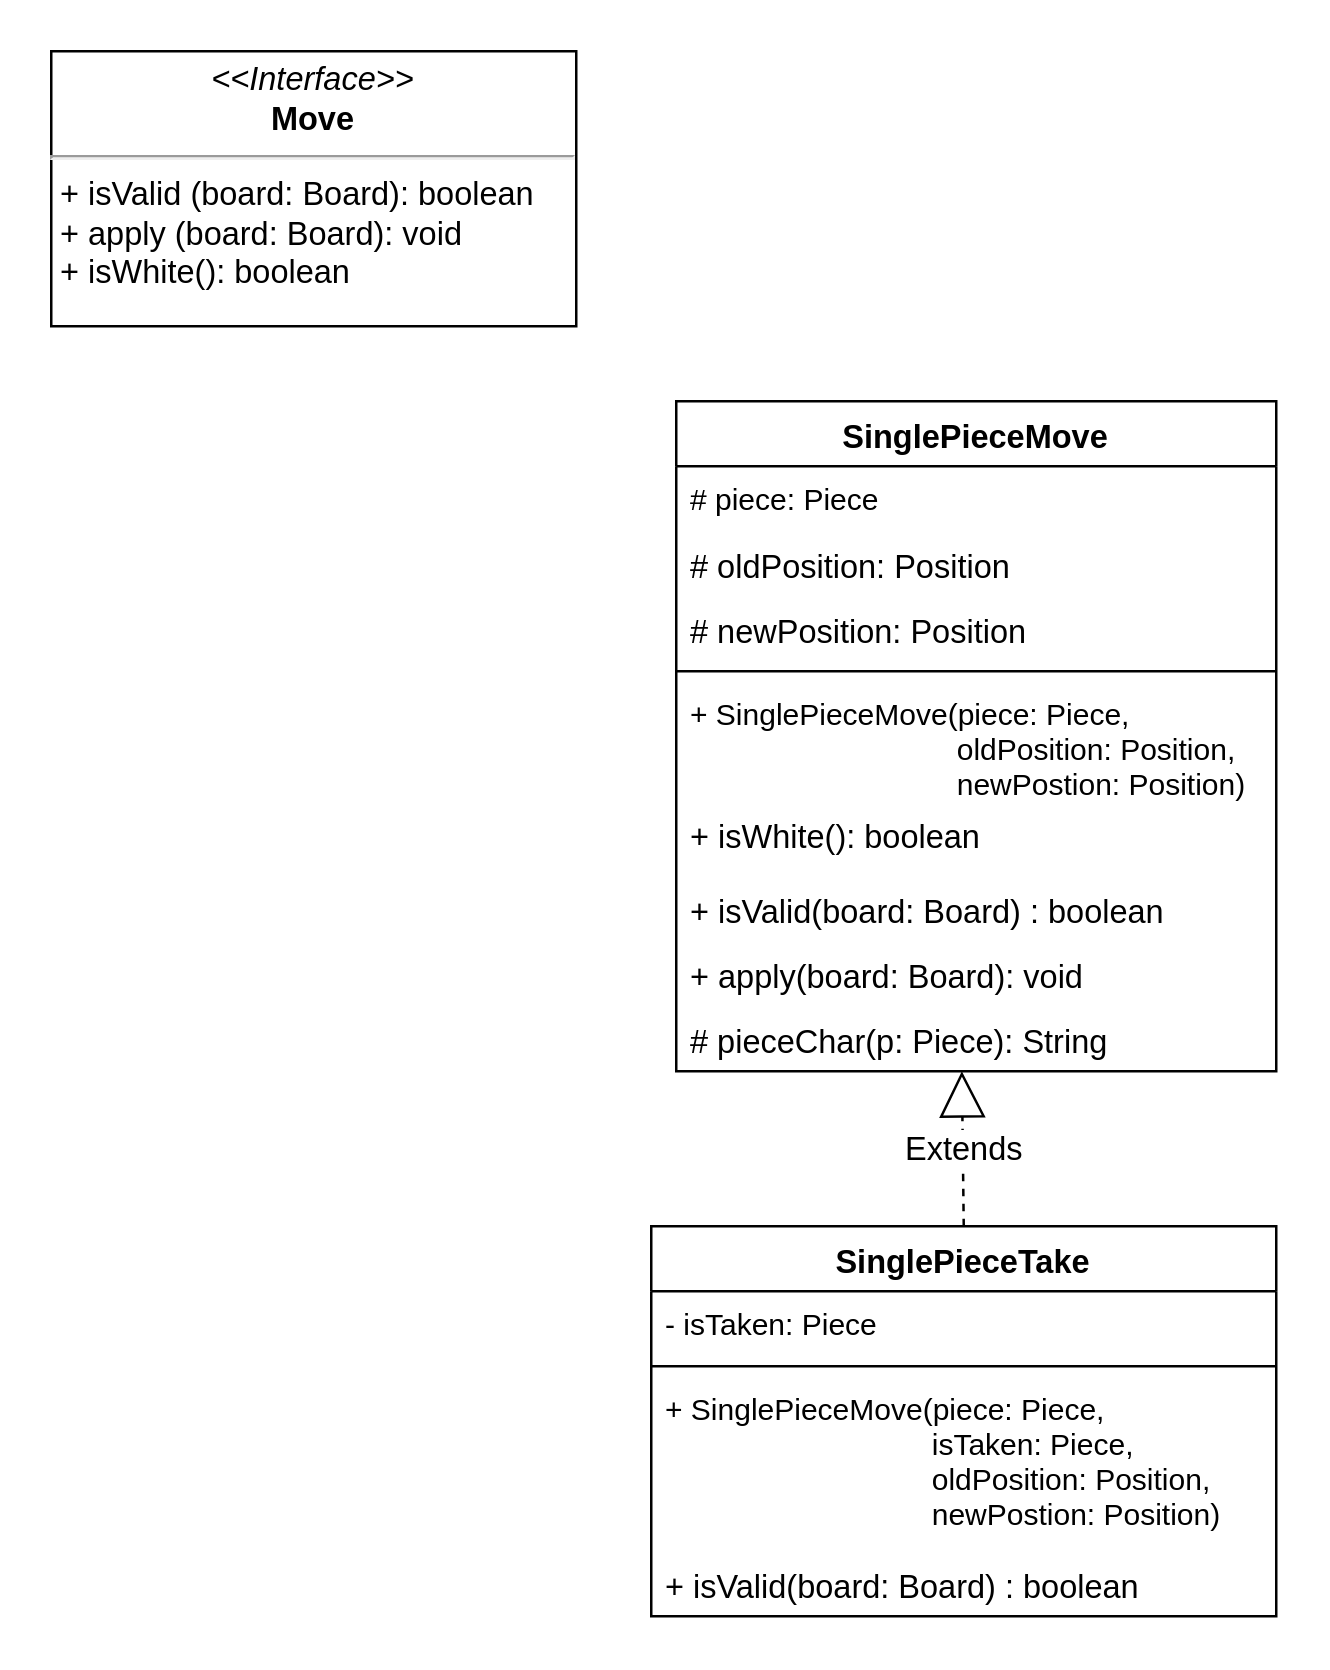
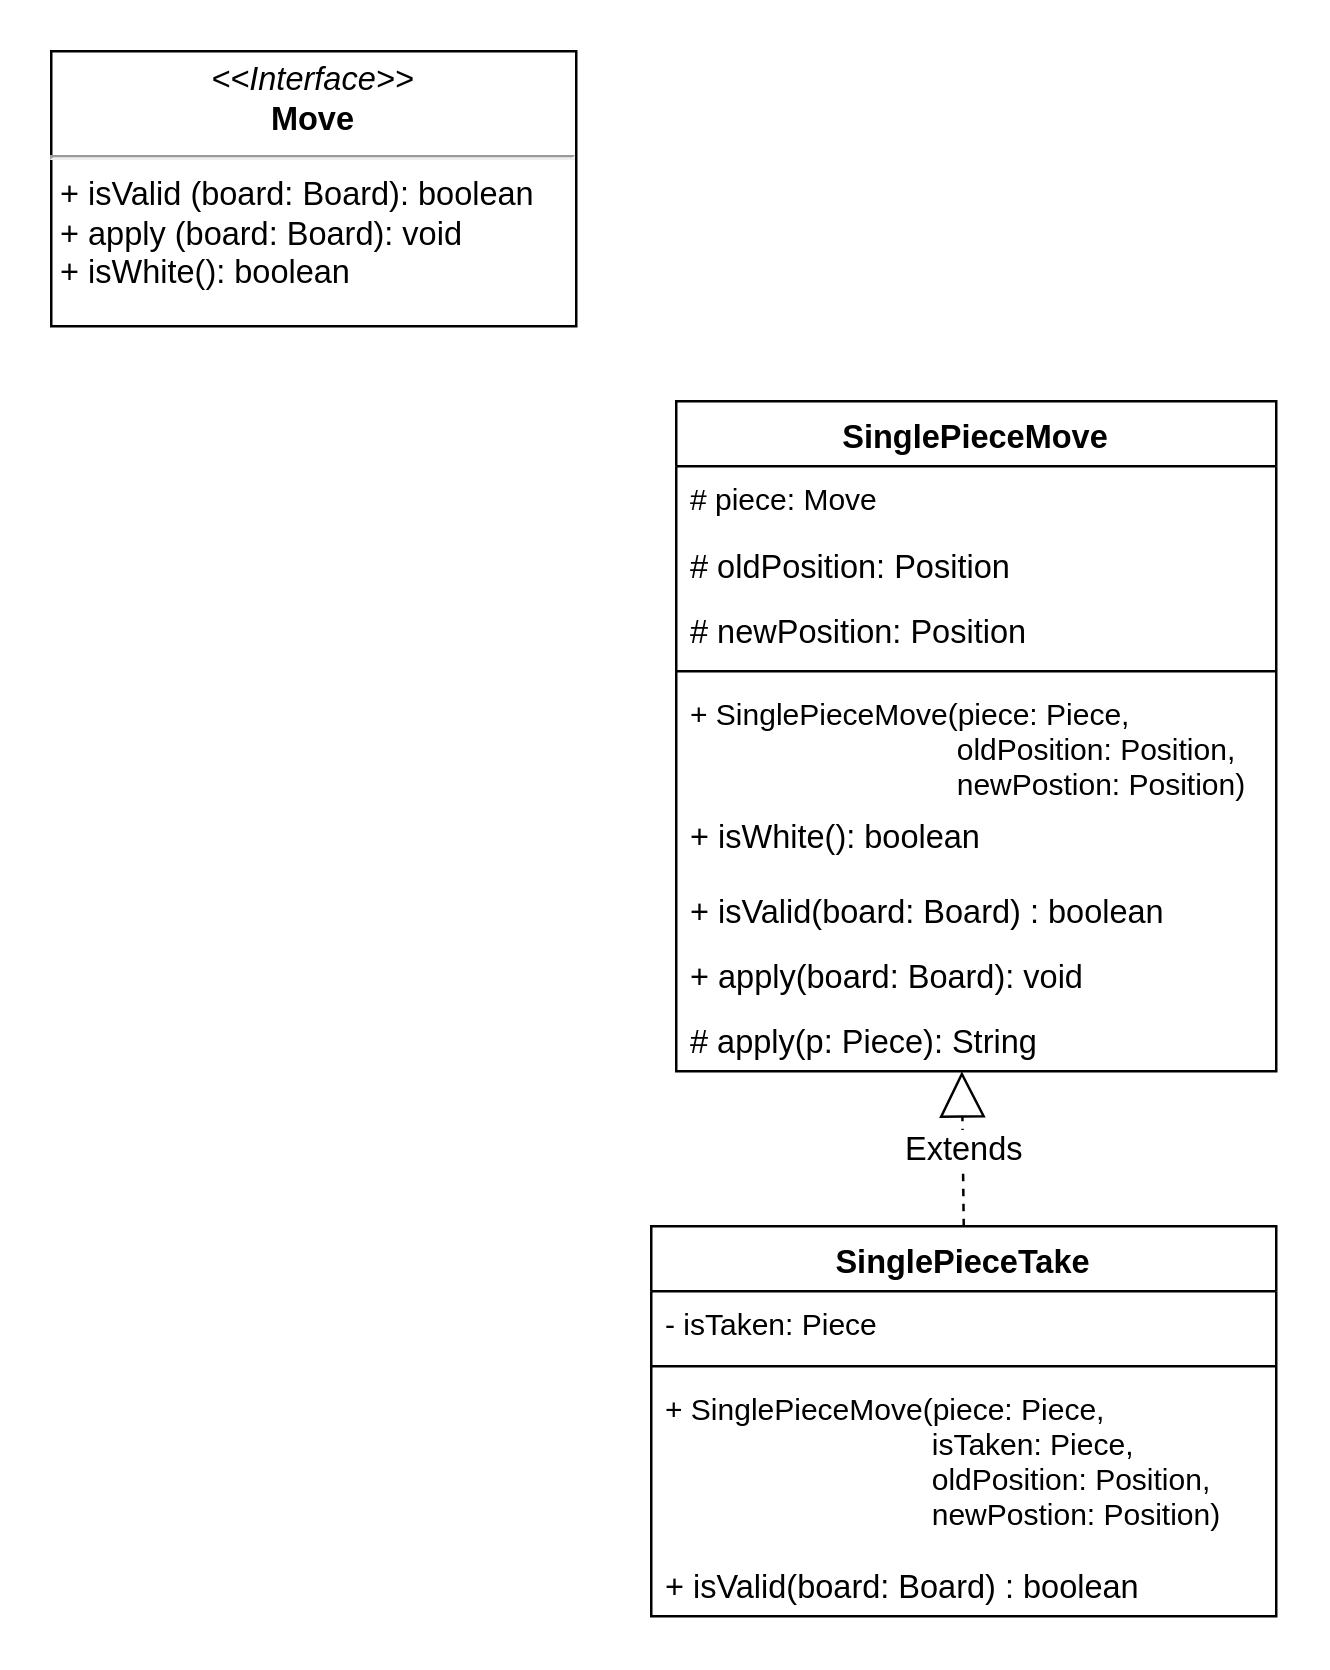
- <mxCell id="5" value="# piece: Piece" style="text;strokeColor=none;fillColor=none;align=left;verticalAlign=top;spacingLeft=4;spacingRight=4;overflow=hidden;rotatable=0;points=[[0,0.5],[1,0.5]];portConstraint=eastwest;" vertex="1" parent="4"><mxGeometry y="26" width="240" height="26" as="geometry" /></mxCell>
+ <mxCell id="5" value="# piece: Move" style="text;strokeColor=none;fillColor=none;align=left;verticalAlign=top;spacingLeft=4;spacingRight=4;overflow=hidden;rotatable=0;points=[[0,0.5],[1,0.5]];portConstraint=eastwest;" vertex="1" parent="4"><mxGeometry y="26" width="240" height="26" as="geometry" /></mxCell>
- <mxCell id="13" value="# pieceChar(p: Piece): String" style="text;strokeColor=none;fillColor=none;align=left;verticalAlign=top;spacingLeft=4;spacingRight=4;overflow=hidden;rotatable=0;points=[[0,0.5],[1,0.5]];portConstraint=eastwest;fontSize=13;" vertex="1" parent="4"><mxGeometry y="242" width="240" height="26" as="geometry" /></mxCell>
+ <mxCell id="13" value="# apply(p: Piece): String" style="text;strokeColor=none;fillColor=none;align=left;verticalAlign=top;spacingLeft=4;spacingRight=4;overflow=hidden;rotatable=0;points=[[0,0.5],[1,0.5]];portConstraint=eastwest;fontSize=13;" vertex="1" parent="4"><mxGeometry y="242" width="240" height="26" as="geometry" /></mxCell>
